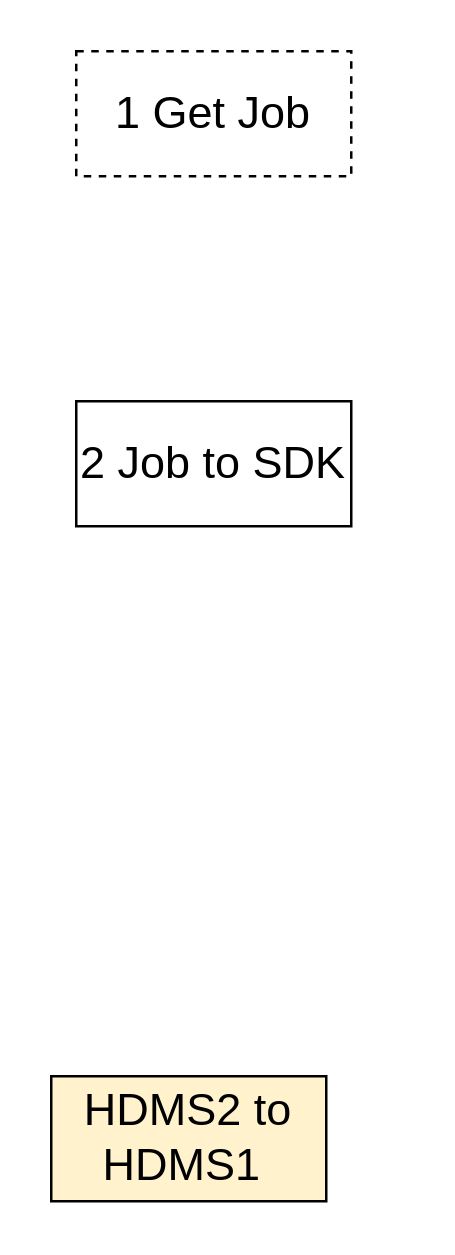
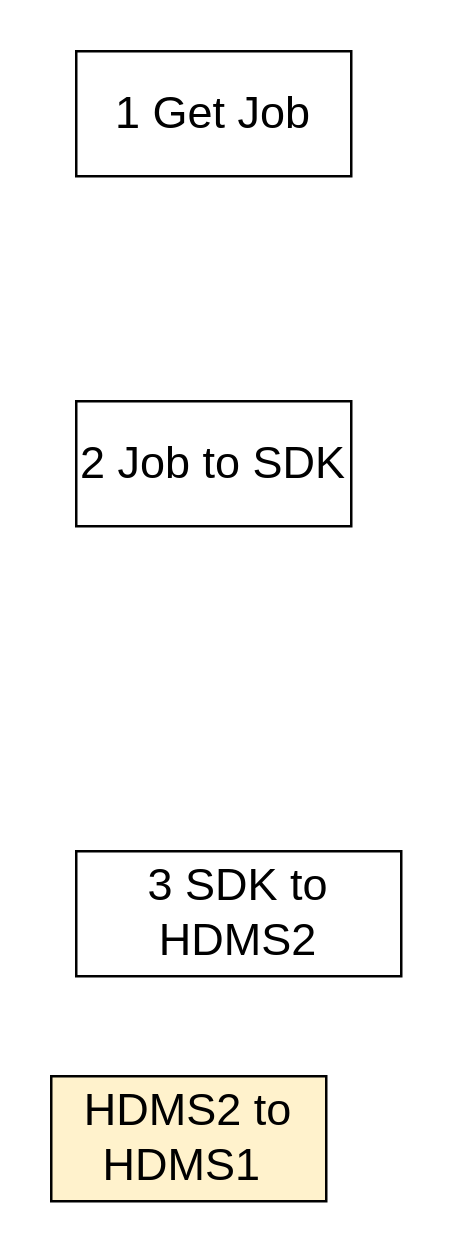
- <mxCell id="2" value="&lt;font style=&quot;font-size: 18px&quot;&gt;1 Get Job&lt;/font&gt;" style="rounded=0;whiteSpace=wrap;html=1;dashed=1;" vertex="1" parent="1"><mxGeometry x="30" y="20" width="110" height="50" as="geometry" /></mxCell>
+ <mxCell id="2" value="&lt;font style=&quot;font-size: 18px&quot;&gt;1 Get Job&lt;/font&gt;" style="rounded=0;whiteSpace=wrap;html=1;" vertex="1" parent="1"><mxGeometry x="30" y="20" width="110" height="50" as="geometry" /></mxCell>
+ <mxCell id="4" value="&lt;font style=&quot;font-size: 18px&quot;&gt;3 SDK to HDMS2&lt;/font&gt;" style="rounded=0;whiteSpace=wrap;html=1;" vertex="1" parent="1"><mxGeometry x="30" y="340" width="130" height="50" as="geometry" /></mxCell>
